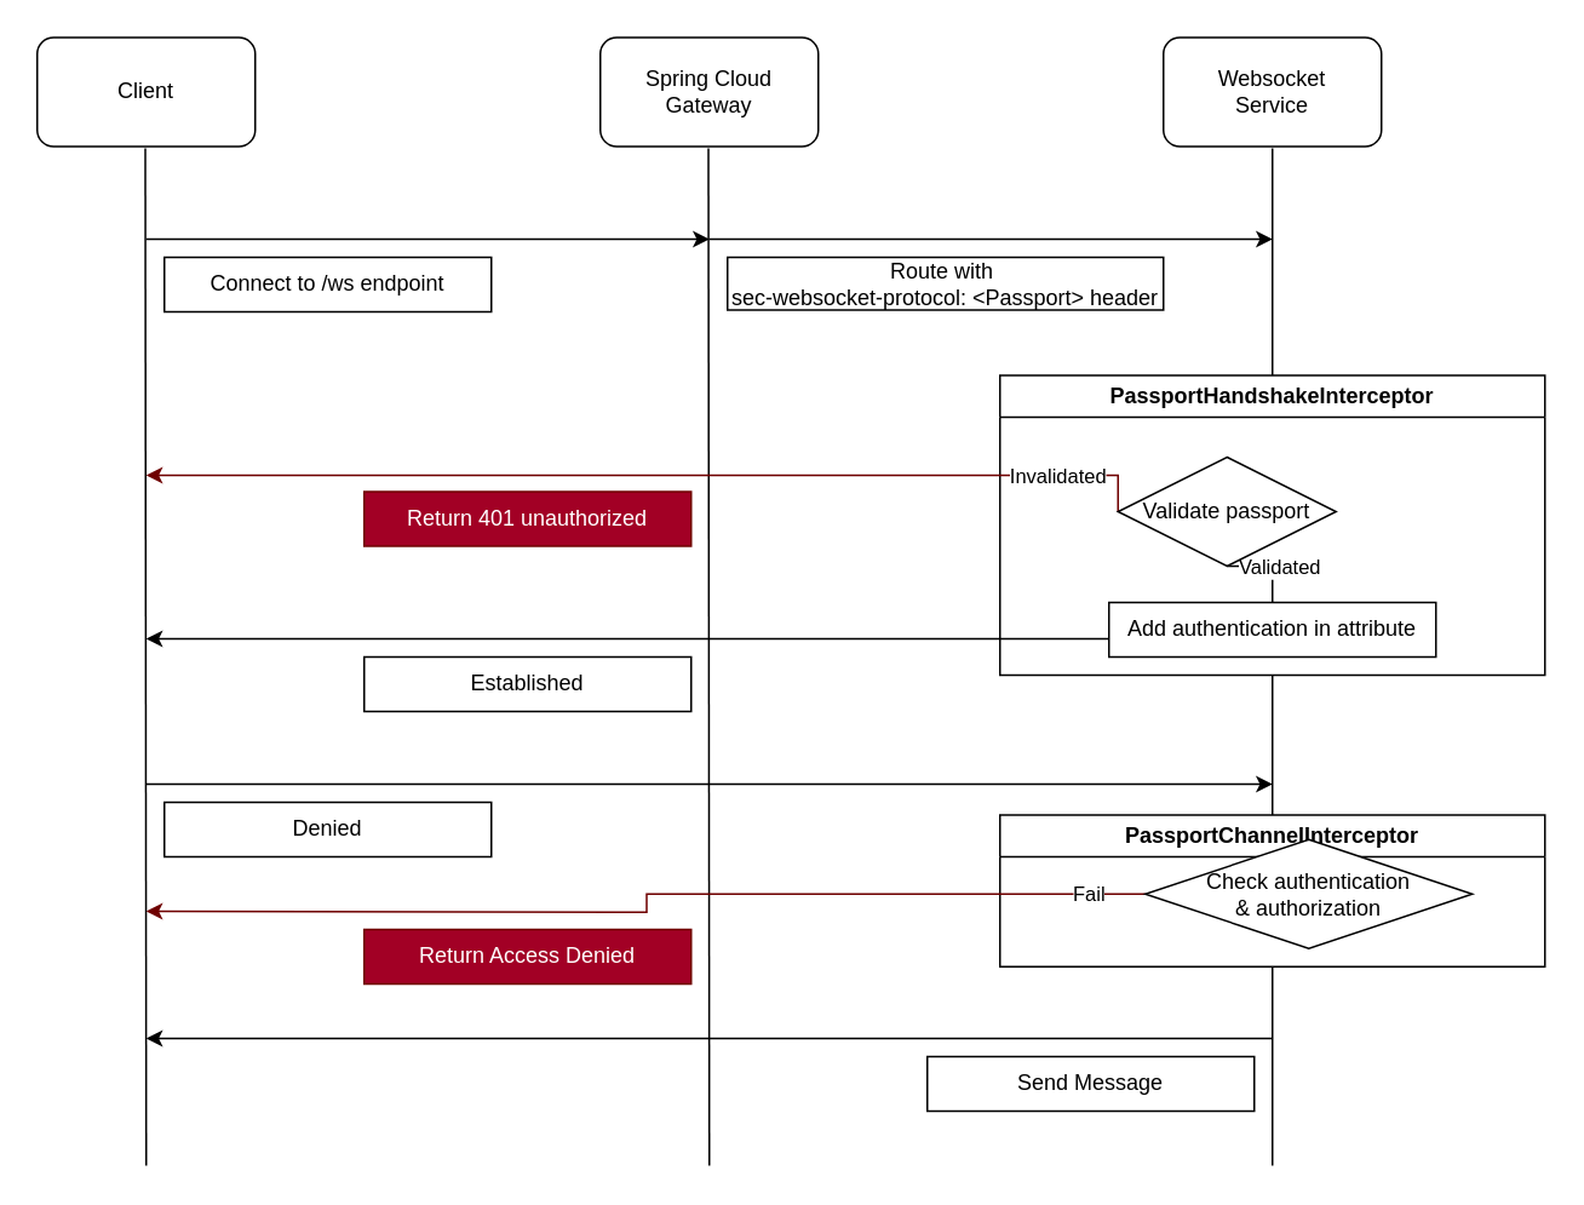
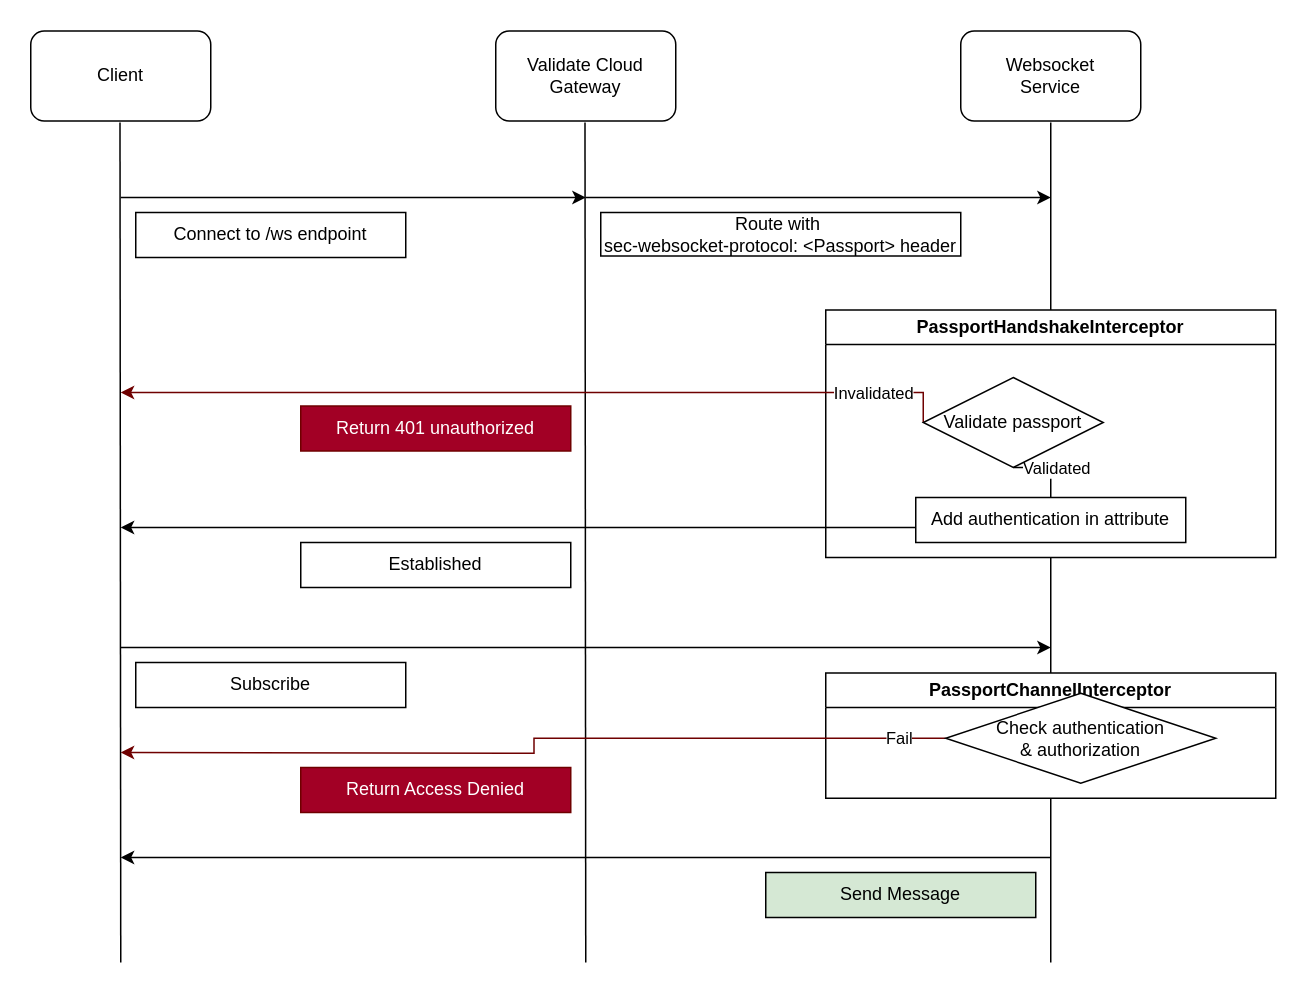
- <mxCell id="4" value="Spring Cloud Gateway" style="rounded=1;whiteSpace=wrap;html=1;" vertex="1" parent="1"><mxGeometry x="330" y="20" width="120" height="60" as="geometry" /></mxCell>
+ <mxCell id="4" value="Validate Cloud Gateway" style="rounded=1;whiteSpace=wrap;html=1;" vertex="1" parent="1"><mxGeometry x="330" y="20" width="120" height="60" as="geometry" /></mxCell>
- <mxCell id="26" value="Denied" style="rounded=0;whiteSpace=wrap;html=1;" vertex="1" parent="1"><mxGeometry x="90" y="441" width="180" height="30" as="geometry" /></mxCell>
+ <mxCell id="26" value="Subscribe" style="rounded=0;whiteSpace=wrap;html=1;" vertex="1" parent="1"><mxGeometry x="90" y="441" width="180" height="30" as="geometry" /></mxCell>
- <mxCell id="28" value="Send Message" style="rounded=0;whiteSpace=wrap;html=1;" vertex="1" parent="1"><mxGeometry x="510" y="581" width="180" height="30" as="geometry" /></mxCell>
+ <mxCell id="28" value="Send Message" style="rounded=0;whiteSpace=wrap;html=1;fillColor=#d5e8d4;" vertex="1" parent="1"><mxGeometry x="510" y="581" width="180" height="30" as="geometry" /></mxCell>
